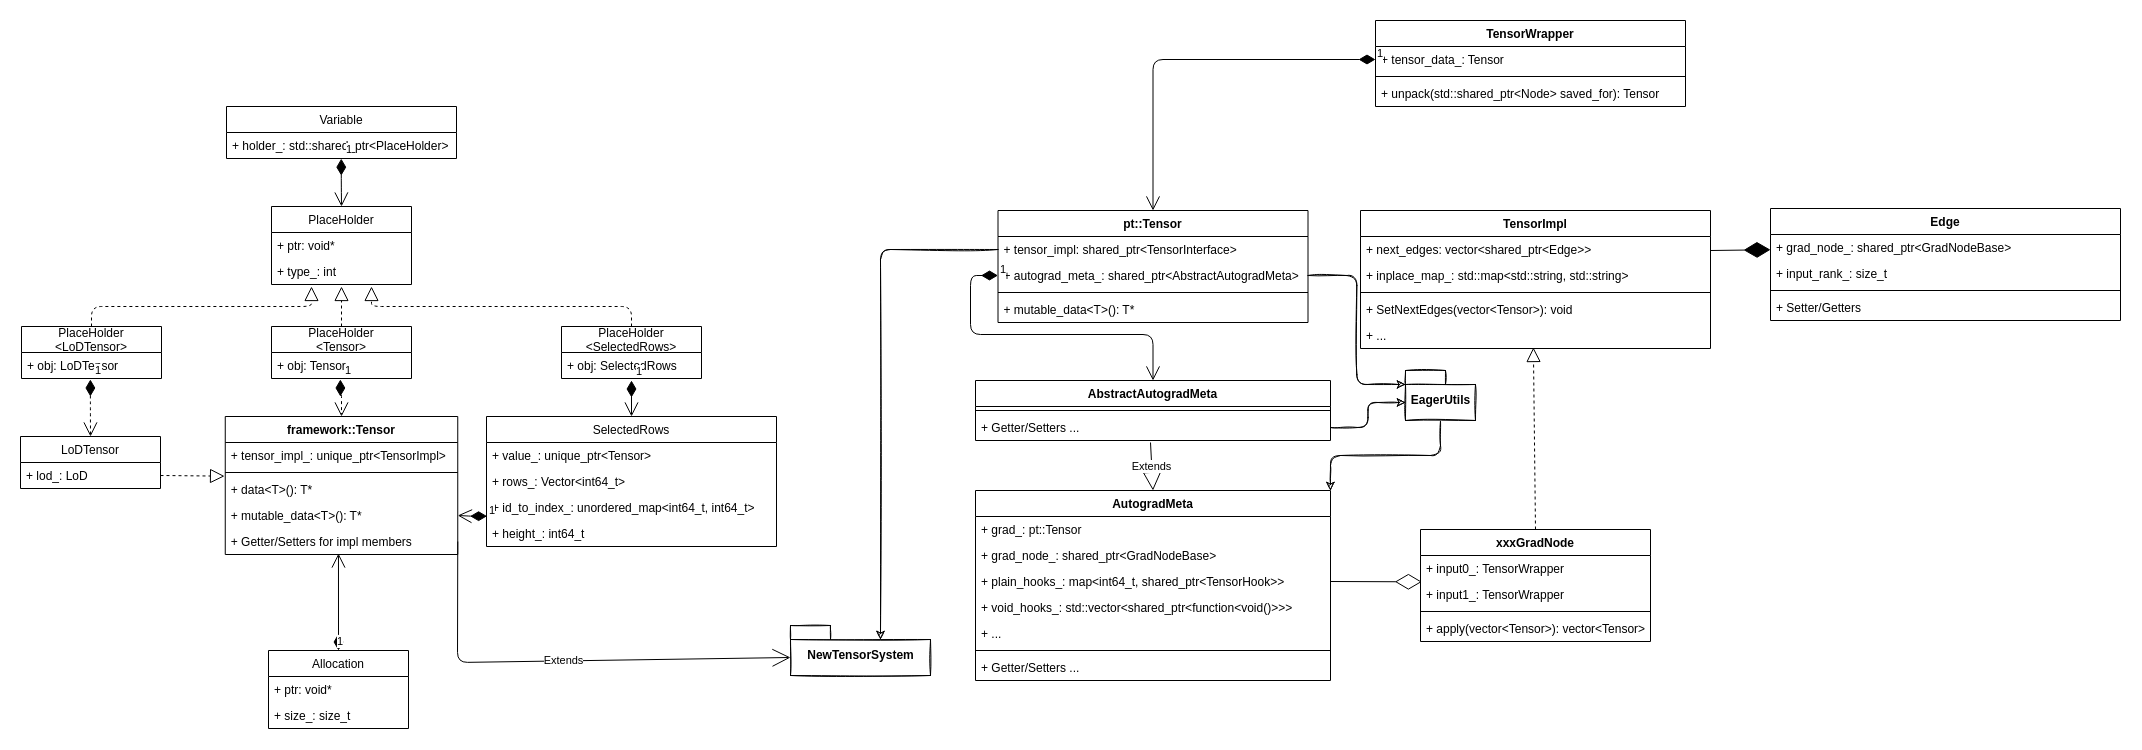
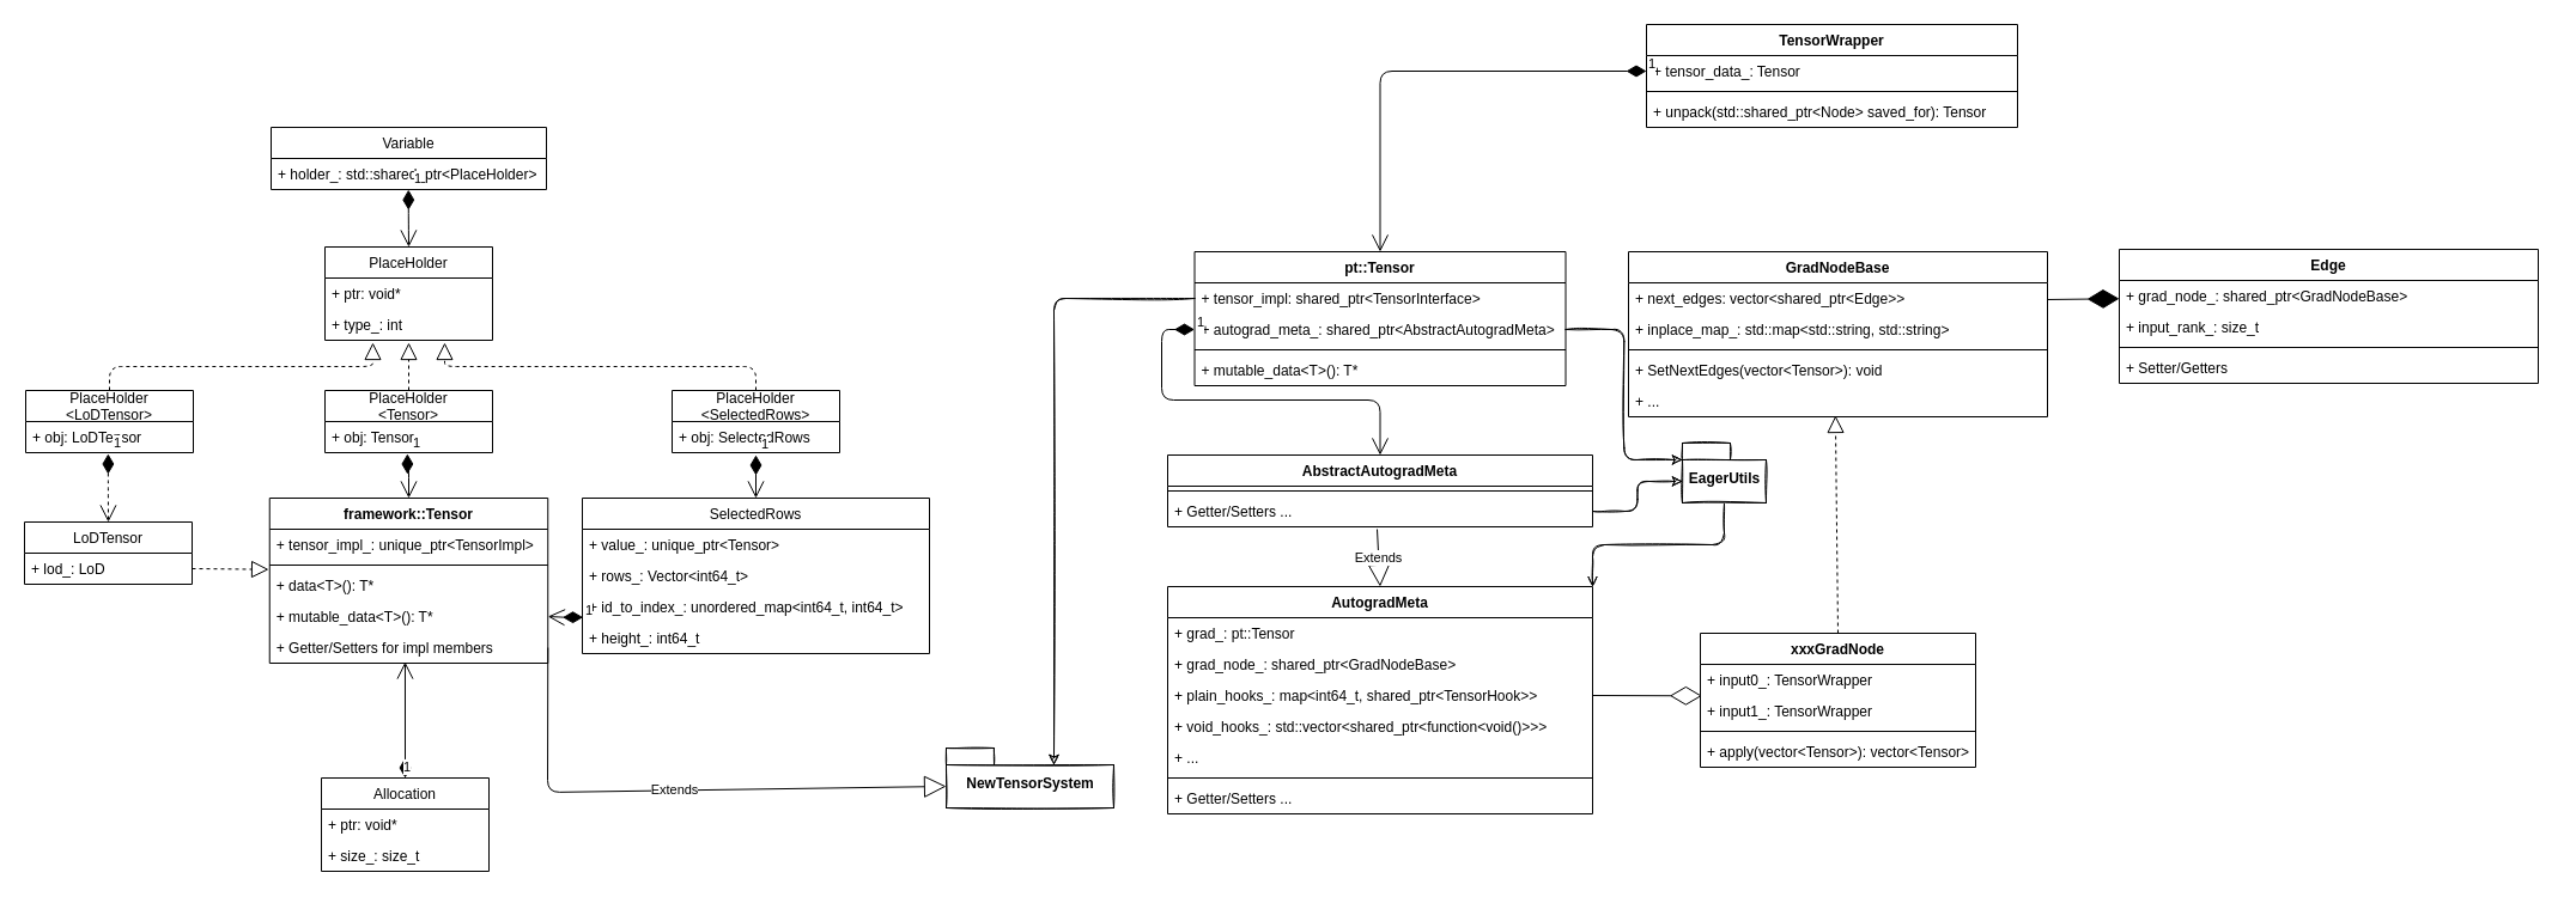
- <mxCell id="15" value="TensorImpl" style="swimlane;fontStyle=1;align=center;verticalAlign=top;childLayout=stackLayout;horizontal=1;startSize=26;horizontalStack=0;resizeParent=1;resizeParentMax=0;resizeLast=0;collapsible=1;marginBottom=0;" parent="1" vertex="1"><mxGeometry x="1360" y="210" width="350" height="138" as="geometry" /></mxCell>
+ <mxCell id="15" value="GradNodeBase" style="swimlane;fontStyle=1;align=center;verticalAlign=top;childLayout=stackLayout;horizontal=1;startSize=26;horizontalStack=0;resizeParent=1;resizeParentMax=0;resizeLast=0;collapsible=1;marginBottom=0;" parent="1" vertex="1"><mxGeometry x="1360" y="210" width="350" height="138" as="geometry" /></mxCell>
- <mxCell id="71" value="1" style="endArrow=open;html=1;endSize=12;startArrow=diamondThin;startSize=14;startFill=1;edgeStyle=orthogonalEdgeStyle;align=left;verticalAlign=bottom;entryX=0.5;entryY=0;entryDx=0;entryDy=0;exitX=0.492;exitY=1.038;exitDx=0;exitDy=0;exitPerimeter=0;dashed=1;" parent="41" source="50" target="60" edge="1"><mxGeometry x="-1" y="3" relative="1" as="geometry"><mxPoint x="211" y="283" as="sourcePoint" /><mxPoint x="80" y="340" as="targetPoint" /><Array as="points"><mxPoint x="320" y="283" /><mxPoint x="321" y="283" /></Array></mxGeometry></mxCell>
+ <mxCell id="71" value="1" style="endArrow=open;html=1;endSize=12;startArrow=diamondThin;startSize=14;startFill=1;edgeStyle=orthogonalEdgeStyle;align=left;verticalAlign=bottom;entryX=0.5;entryY=0;entryDx=0;entryDy=0;exitX=0.492;exitY=1.038;exitDx=0;exitDy=0;exitPerimeter=0;" parent="41" source="50" target="60" edge="1"><mxGeometry x="-1" y="3" relative="1" as="geometry"><mxPoint x="211" y="283" as="sourcePoint" /><mxPoint x="80" y="340" as="targetPoint" /><Array as="points"><mxPoint x="320" y="283" /><mxPoint x="321" y="283" /></Array></mxGeometry></mxCell>
- <mxCell id="85" style="edgeStyle=orthogonalEdgeStyle;curved=0;rounded=1;sketch=1;orthogonalLoop=1;jettySize=auto;html=1;exitX=0.5;exitY=1;exitDx=0;exitDy=0;exitPerimeter=0;entryX=1;entryY=0;entryDx=0;entryDy=0;" edge="1" parent="1" source="86" target="7"><mxGeometry relative="1" as="geometry" /></mxCell>
+ <mxCell id="85" style="edgeStyle=orthogonalEdgeStyle;curved=0;rounded=1;sketch=1;orthogonalLoop=1;jettySize=auto;html=1;exitX=0.5;exitY=1;exitDx=0;exitDy=0;exitPerimeter=0;entryX=1;entryY=0;entryDx=0;entryDy=0;endArrow=open;" edge="1" parent="1" source="86" target="7"><mxGeometry relative="1" as="geometry" /></mxCell>
- <mxCell id="81" value="Extends" style="endArrow=open;endSize=16;endFill=0;html=1;exitX=1;exitY=0.5;exitDx=0;exitDy=0;entryX=0;entryY=0;entryDx=0;entryDy=32;entryPerimeter=0;" edge="1" parent="1" source="65" target="78"><mxGeometry width="160" relative="1" as="geometry"><mxPoint x="540" y="640" as="sourcePoint" /><mxPoint x="700" y="640" as="targetPoint" /><Array as="points"><mxPoint x="457" y="662" /></Array></mxGeometry></mxCell>
+ <mxCell id="81" value="Extends" style="endArrow=block;endSize=16;endFill=0;html=1;exitX=1;exitY=0.5;exitDx=0;exitDy=0;entryX=0;entryY=0;entryDx=0;entryDy=32;entryPerimeter=0;" edge="1" parent="1" source="65" target="78"><mxGeometry width="160" relative="1" as="geometry"><mxPoint x="540" y="640" as="sourcePoint" /><mxPoint x="700" y="640" as="targetPoint" /><Array as="points"><mxPoint x="457" y="662" /></Array></mxGeometry></mxCell>
